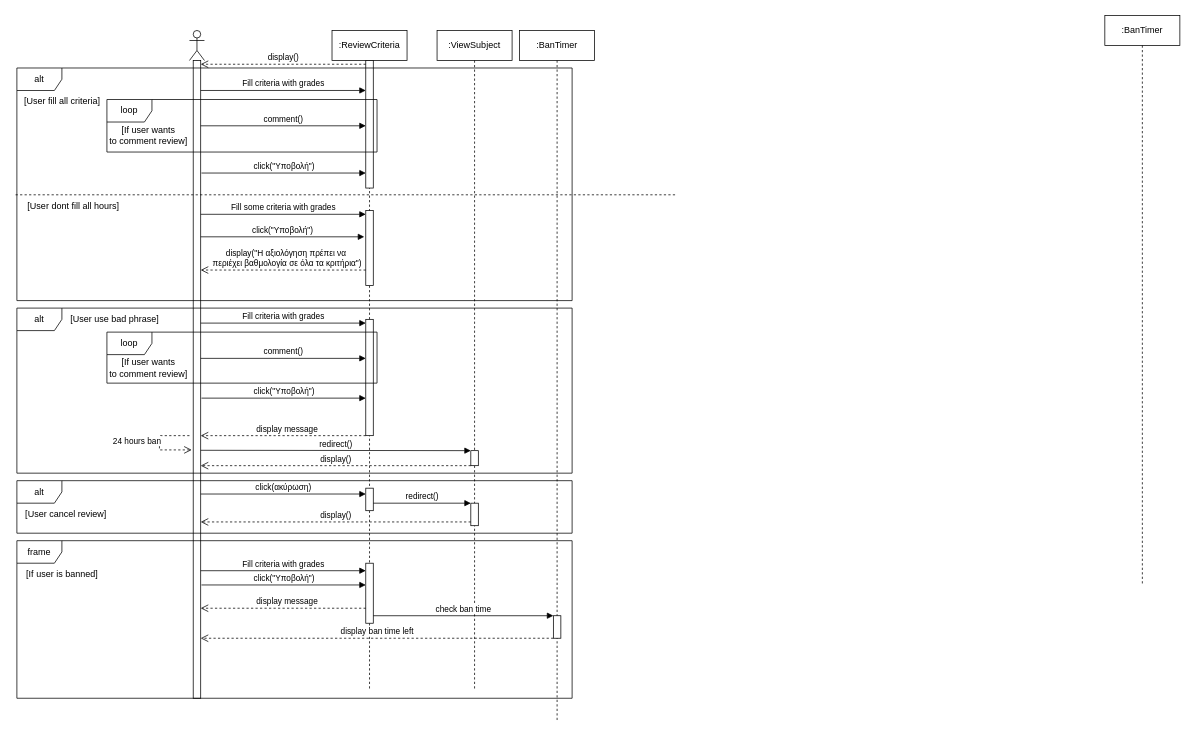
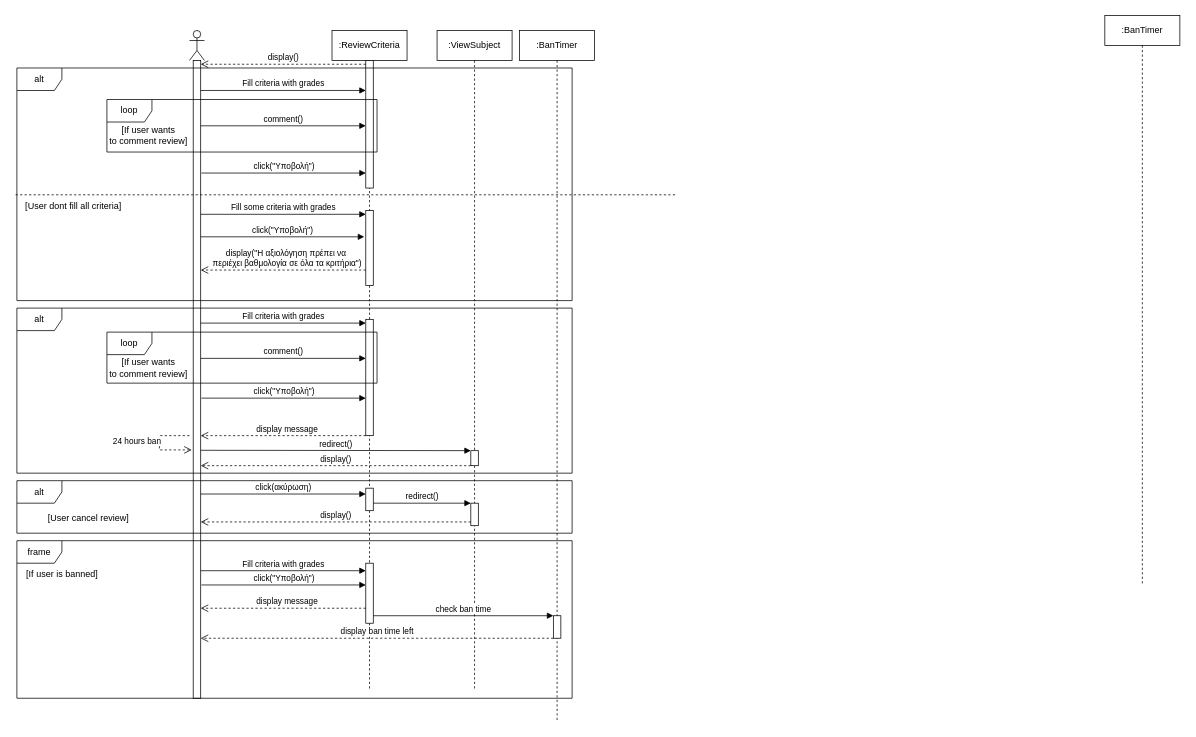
- <mxCell id="16" value="[User fill all criteria]" style="text;html=1;align=center;verticalAlign=middle;resizable=0;points=[];autosize=1;strokeColor=none;fillColor=none;" parent="1" vertex="1"><mxGeometry x="22" y="120" width="120" height="30" as="geometry" /></mxCell>
- <mxCell id="11" value="[User dont fill all hours]" style="text;html=1;align=center;verticalAlign=middle;resizable=0;points=[];autosize=1;strokeColor=none;fillColor=none;" parent="1" vertex="1"><mxGeometry x="22" y="260" width="150" height="30" as="geometry" /></mxCell>
+ <mxCell id="11" value="[User dont fill all criteria]" style="text;html=1;align=center;verticalAlign=middle;resizable=0;points=[];autosize=1;strokeColor=none;fillColor=none;" parent="1" vertex="1"><mxGeometry x="22" y="260" width="150" height="30" as="geometry" /></mxCell>
- <mxCell id="23" value="[User use bad phrase]" style="text;html=1;align=center;verticalAlign=middle;resizable=0;points=[];autosize=1;strokeColor=none;fillColor=none;" parent="1" vertex="1"><mxGeometry x="82" y="410" width="140" height="30" as="geometry" /></mxCell>
- <mxCell id="35" value="[User cancel review]" style="text;html=1;align=center;verticalAlign=middle;resizable=0;points=[];autosize=1;strokeColor=none;fillColor=none;" parent="1" vertex="1"><mxGeometry x="22" y="670" width="130" height="30" as="geometry" /></mxCell>
+ <mxCell id="35" value="[User cancel review]" style="text;html=1;align=center;verticalAlign=middle;resizable=0;points=[];autosize=1;strokeColor=none;fillColor=none;" parent="1" vertex="1"><mxGeometry x="52" y="675" width="130" height="30" as="geometry" /></mxCell>
